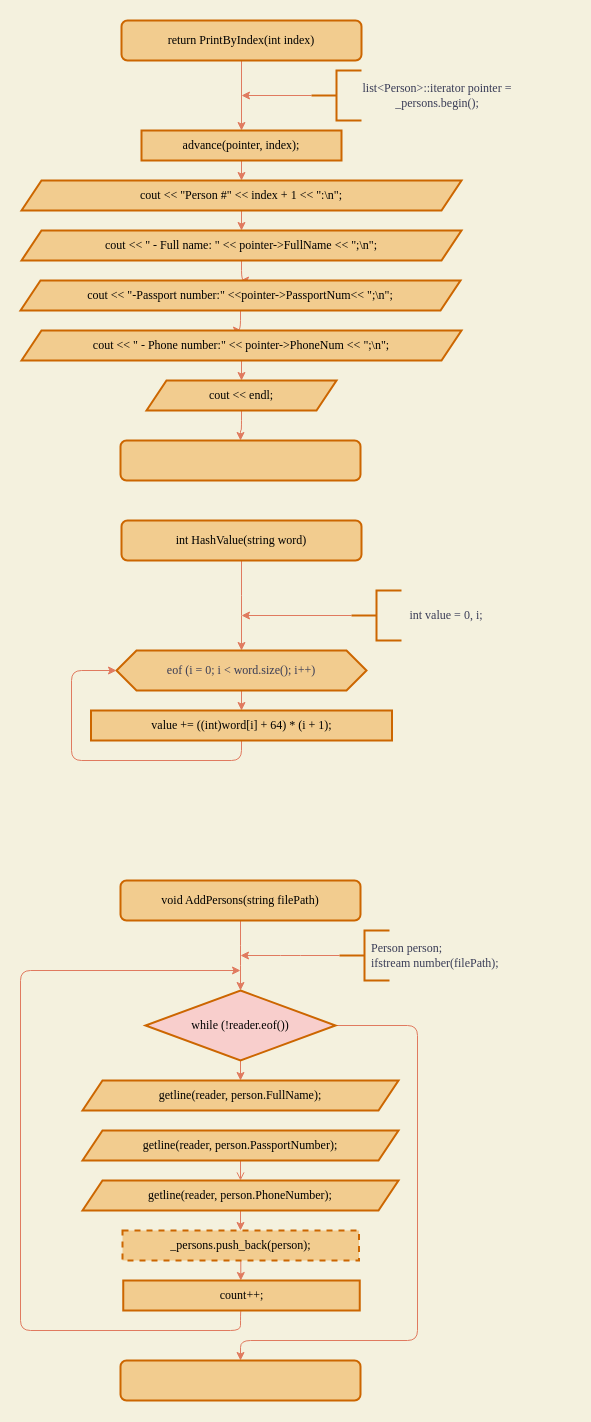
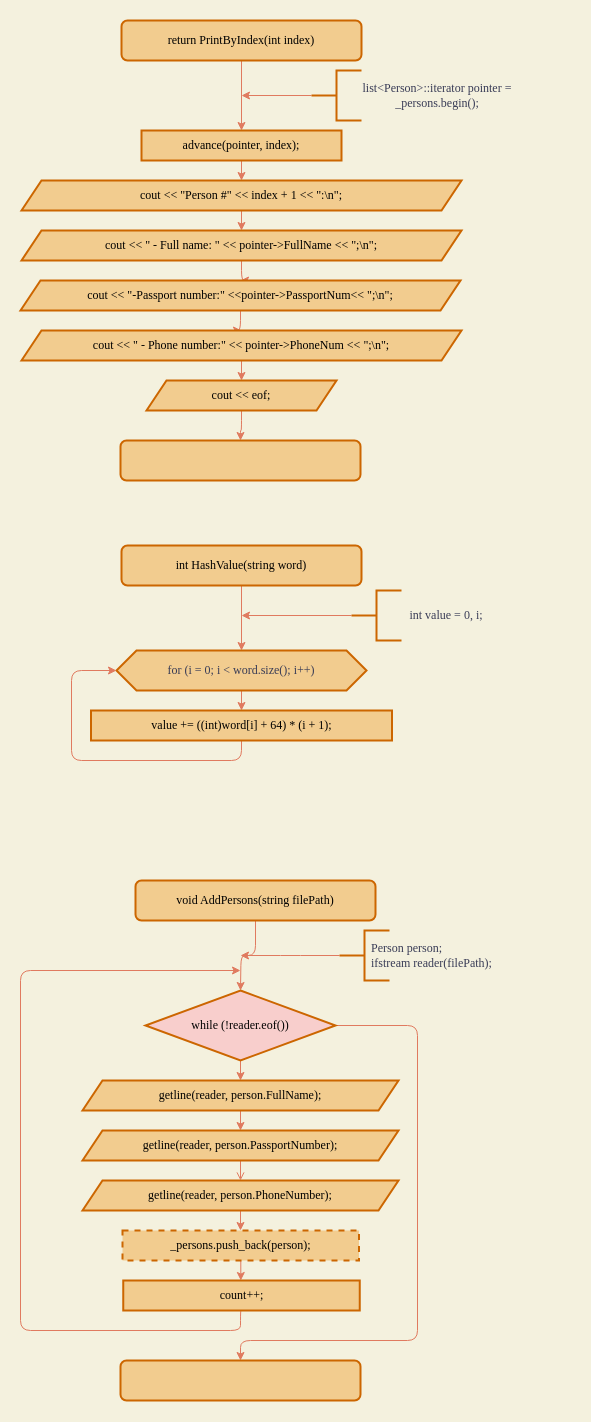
- <mxCell id="18" value="cout &amp;lt;&amp;lt; endl;" style="shape=parallelogram;perimeter=parallelogramPerimeter;whiteSpace=wrap;html=1;fixedSize=1;rounded=0;labelBackgroundColor=none;sketch=0;strokeColor=#CC6600;strokeWidth=2;fillColor=#F2CC8F;fontFamily=Cascadia mono;fontColor=none;align=center;" vertex="1" parent="1"><mxGeometry x="146" y="380" width="190" height="30" as="geometry" /></mxCell>
+ <mxCell id="18" value="cout &amp;lt;&amp;lt; eof;" style="shape=parallelogram;perimeter=parallelogramPerimeter;whiteSpace=wrap;html=1;fixedSize=1;rounded=0;labelBackgroundColor=none;sketch=0;strokeColor=#CC6600;strokeWidth=2;fillColor=#F2CC8F;fontFamily=Cascadia mono;fontColor=none;align=center;" vertex="1" parent="1"><mxGeometry x="146" y="380" width="190" height="30" as="geometry" /></mxCell>
- <mxCell id="21" value="int HashValue(string word)" style="rounded=1;whiteSpace=wrap;html=1;labelBackgroundColor=none;sketch=0;strokeColor=#CC6600;strokeWidth=2;fillColor=#F2CC8F;fontFamily=Cascadia mono;fontColor=none;align=center;" vertex="1" parent="1"><mxGeometry x="121" y="520" width="240" height="40" as="geometry" /></mxCell>
+ <mxCell id="21" value="int HashValue(string word)" style="rounded=1;whiteSpace=wrap;html=1;labelBackgroundColor=none;sketch=0;strokeColor=#CC6600;strokeWidth=2;fillColor=#F2CC8F;fontFamily=Cascadia mono;fontColor=none;align=center;" vertex="1" parent="1"><mxGeometry x="121" y="545" width="240" height="40" as="geometry" /></mxCell>
- <mxCell id="26" value="eof (i = 0; i &amp;lt; word.size(); i++)" style="shape=hexagon;perimeter=hexagonPerimeter2;whiteSpace=wrap;html=1;fixedSize=1;rounded=0;sketch=0;strokeColor=#CC6600;fillColor=#F2CC8F;fontFamily=Cascadia mono;fontColor=#393C56;strokeWidth=2;" vertex="1" parent="1"><mxGeometry x="116" y="650" width="250" height="40" as="geometry" /></mxCell>
+ <mxCell id="26" value="for (i = 0; i &amp;lt; word.size(); i++)" style="shape=hexagon;perimeter=hexagonPerimeter2;whiteSpace=wrap;html=1;fixedSize=1;rounded=0;sketch=0;strokeColor=#CC6600;fillColor=#F2CC8F;fontFamily=Cascadia mono;fontColor=#393C56;strokeWidth=2;" vertex="1" parent="1"><mxGeometry x="116" y="650" width="250" height="40" as="geometry" /></mxCell>
- <mxCell id="30" value="void AddPersons(string filePath)" style="rounded=1;whiteSpace=wrap;html=1;labelBackgroundColor=none;sketch=0;strokeColor=#CC6600;strokeWidth=2;fillColor=#F2CC8F;fontFamily=Cascadia mono;fontColor=none;align=center;" vertex="1" parent="1"><mxGeometry x="120" y="880" width="240" height="40" as="geometry" /></mxCell>
+ <mxCell id="30" value="void AddPersons(string filePath)" style="rounded=1;whiteSpace=wrap;html=1;labelBackgroundColor=none;sketch=0;strokeColor=#CC6600;strokeWidth=2;fillColor=#F2CC8F;fontFamily=Cascadia mono;fontColor=none;align=center;" vertex="1" parent="1"><mxGeometry x="135" y="880" width="240" height="40" as="geometry" /></mxCell>
- <mxCell id="33" value="&lt;div&gt;Person person;&lt;/div&gt;&lt;div&gt;&lt;span&gt;ifstream number(filePath);&lt;/span&gt;&lt;/div&gt;" style="text;html=1;strokeColor=none;fillColor=none;align=left;verticalAlign=middle;whiteSpace=wrap;rounded=0;sketch=0;fontColor=#393C56;fontFamily=Cascadia mono;" vertex="1" parent="1"><mxGeometry x="369" y="937.5" width="200" height="35" as="geometry" /></mxCell>
+ <mxCell id="33" value="&lt;div&gt;Person person;&lt;/div&gt;&lt;div&gt;&lt;span&gt;ifstream reader(filePath);&lt;/span&gt;&lt;/div&gt;" style="text;html=1;strokeColor=none;fillColor=none;align=left;verticalAlign=middle;whiteSpace=wrap;rounded=0;sketch=0;fontColor=#393C56;fontFamily=Cascadia mono;" vertex="1" parent="1"><mxGeometry x="369" y="937.5" width="200" height="35" as="geometry" /></mxCell>
+ <mxCell id="37" style="edgeStyle=orthogonalEdgeStyle;curved=0;rounded=1;sketch=0;orthogonalLoop=1;jettySize=auto;html=1;entryX=0.5;entryY=0;entryDx=0;entryDy=0;strokeColor=#E07A5F;fillColor=#F2CC8F;fontFamily=Cascadia mono;fontColor=#393C56;" edge="1" parent="1" source="38" target="40"><mxGeometry relative="1" as="geometry" /></mxCell>
